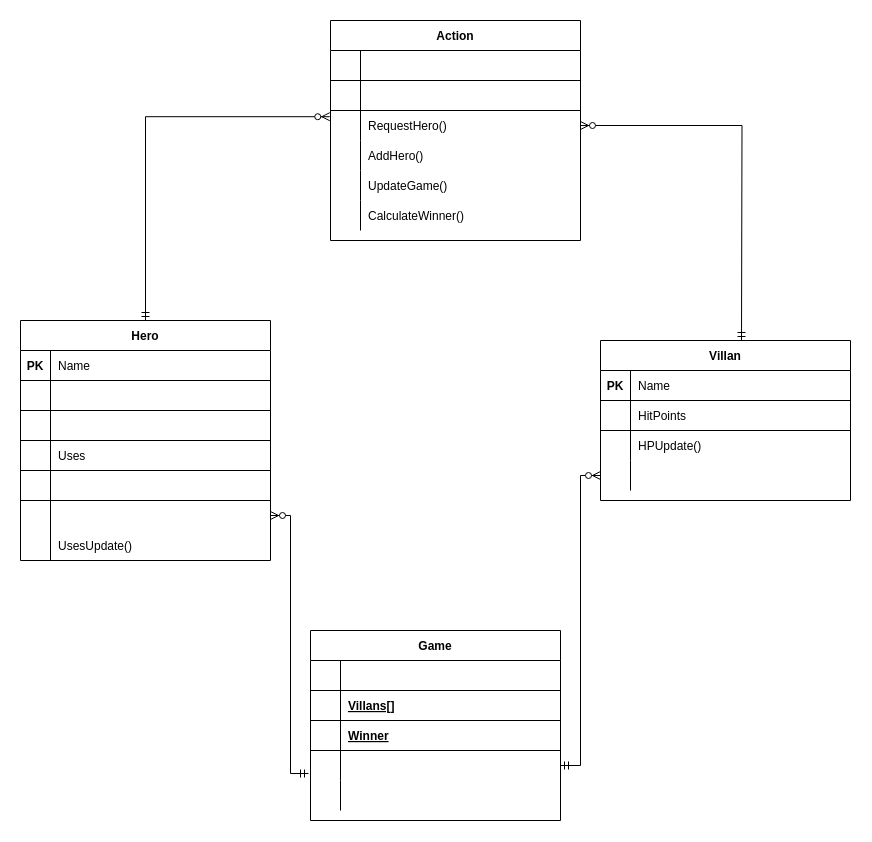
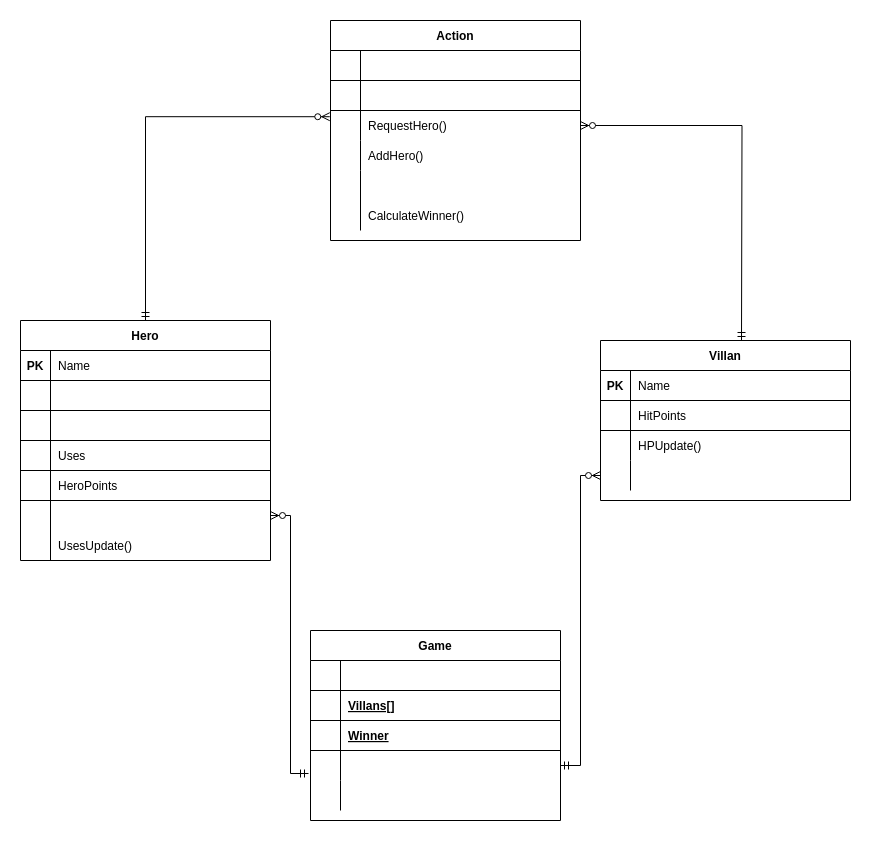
- <mxCell id="64" value="UpdateGame()" style="shape=partialRectangle;overflow=hidden;connectable=0;fillColor=none;top=0;left=0;bottom=0;right=0;align=left;spacingLeft=6;" vertex="1" parent="62"><mxGeometry x="30" width="220" height="30" as="geometry" /></mxCell>
+ <mxCell id="15" value="HeroPoints" style="shape=partialRectangle;overflow=hidden;connectable=0;fillColor=none;top=0;left=0;bottom=0;right=0;align=left;spacingLeft=6;fontStyle=0;verticalAlign=middle;" vertex="1" parent="13"><mxGeometry x="30" width="220" height="30" as="geometry" /></mxCell>
